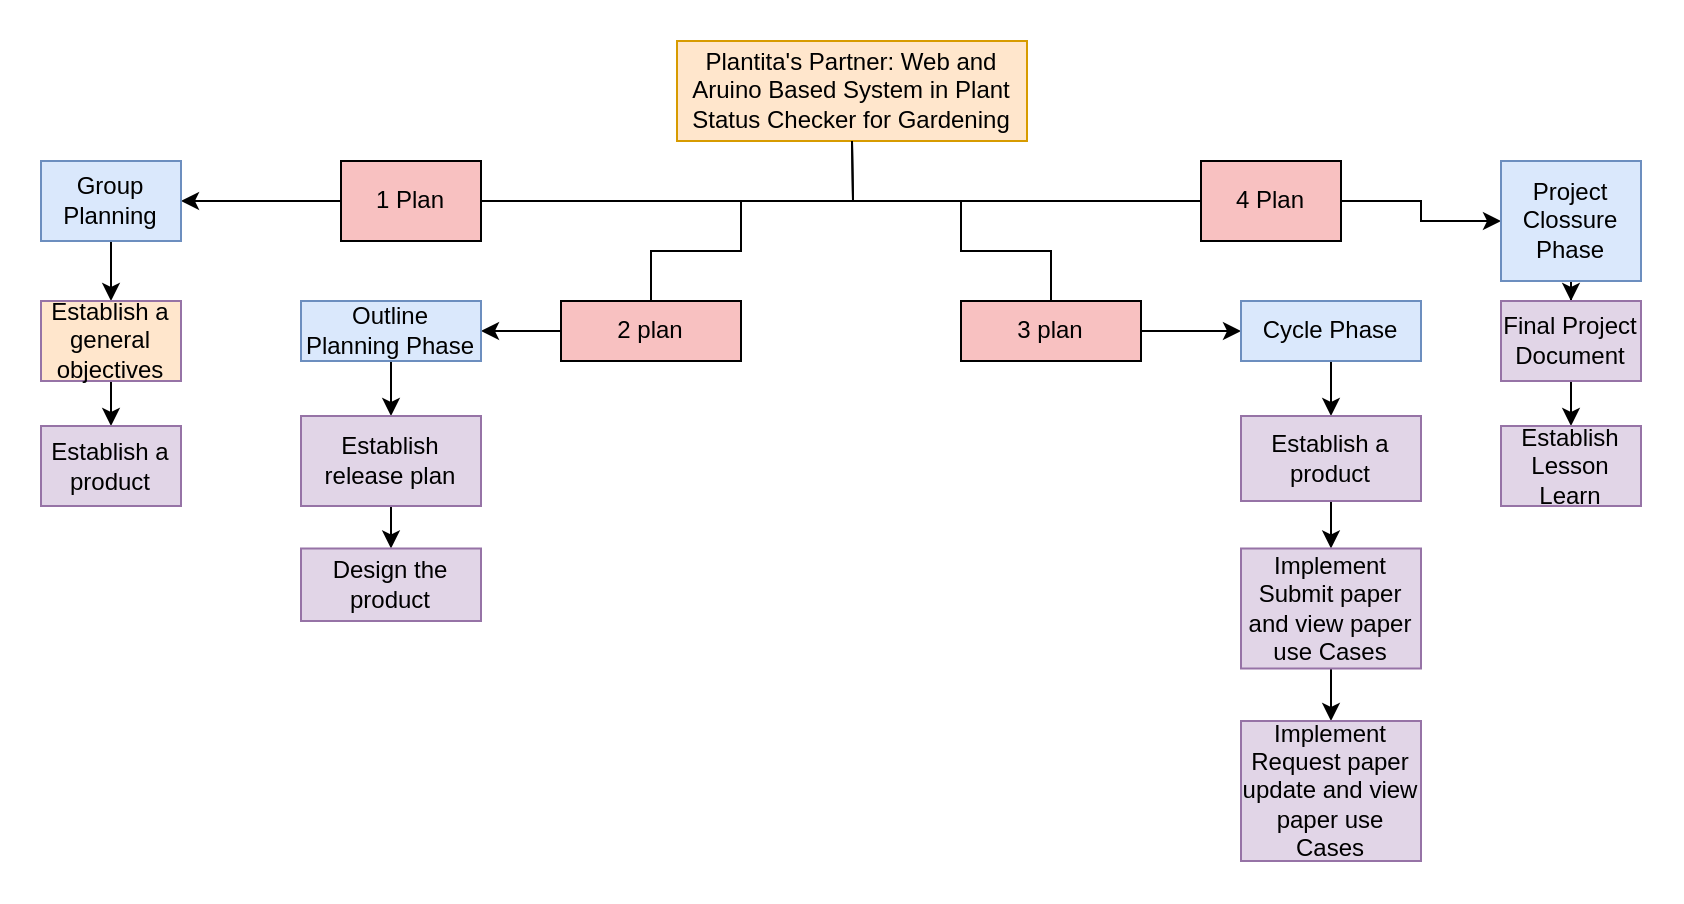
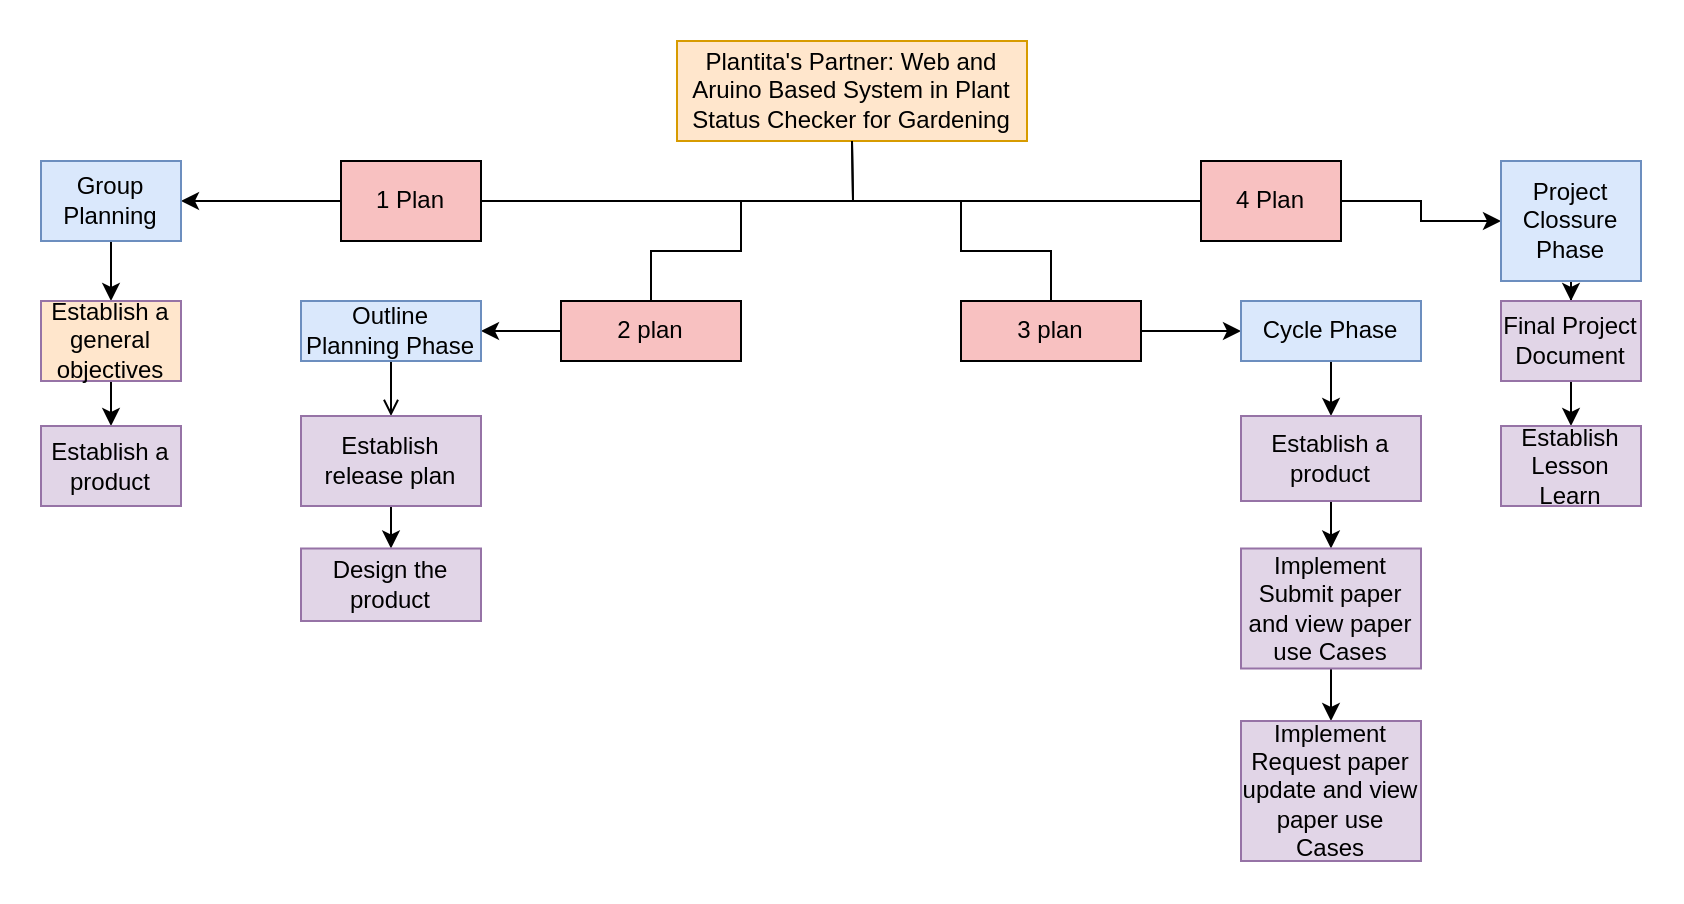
- <mxCell id="20" value="" style="edgeStyle=orthogonalEdgeStyle;rounded=0;orthogonalLoop=1;jettySize=auto;html=1;" edge="1" parent="1" source="21" target="23"><mxGeometry relative="1" as="geometry" /></mxCell>
+ <mxCell id="20" value="" style="edgeStyle=orthogonalEdgeStyle;rounded=0;orthogonalLoop=1;jettySize=auto;html=1;endArrow=open;" edge="1" parent="1" source="21" target="23"><mxGeometry relative="1" as="geometry" /></mxCell>
